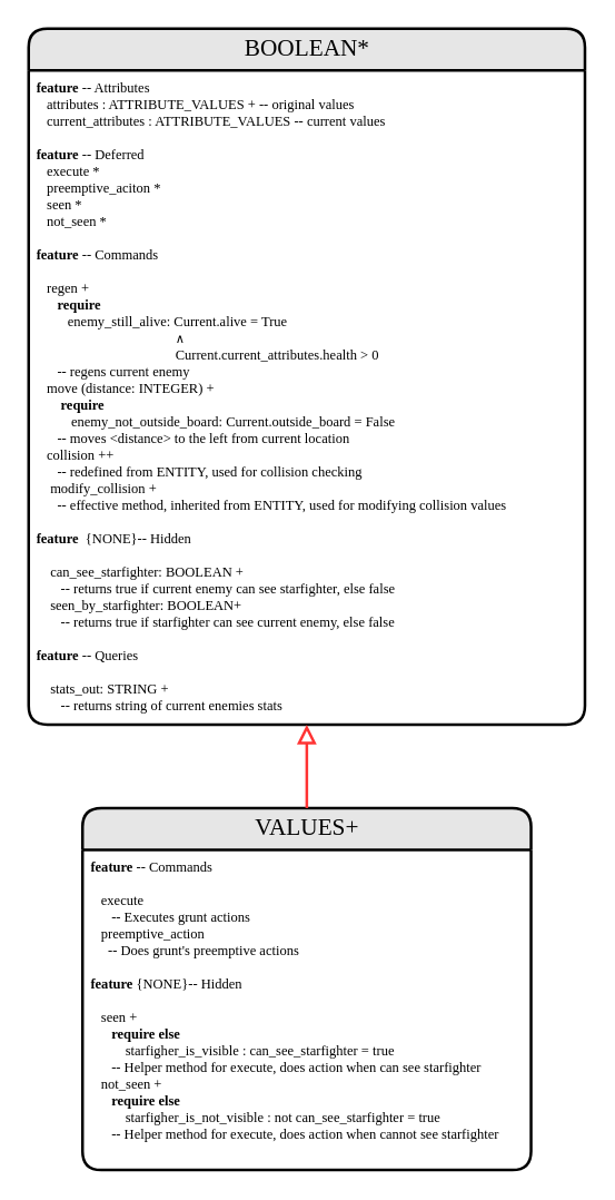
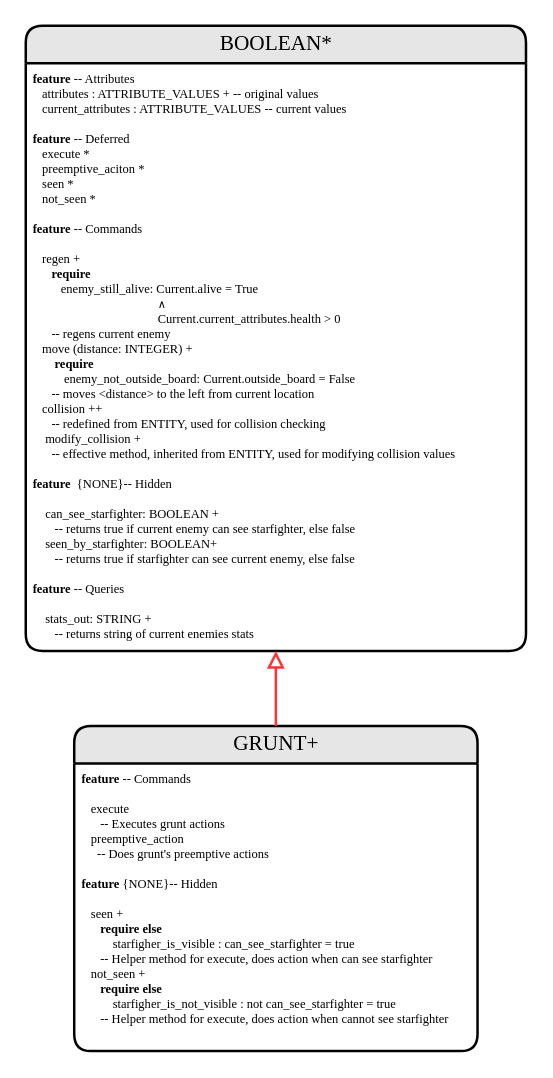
- <mxCell id="4" value="VALUES+" style="swimlane;html=1;childLayout=stackLayout;horizontal=1;startSize=30;horizontalStack=0;fillColor=#E6E6E6;fontColor=#000000;rounded=1;fontSize=17;fontStyle=0;strokeWidth=2;resizeParent=0;resizeLast=1;shadow=0;dashed=0;align=center;fontFamily=Verdena;" vertex="1" parent="1"><mxGeometry x="58.75" y="580" width="322.5" height="260" as="geometry" /></mxCell>
+ <mxCell id="4" value="GRUNT+" style="swimlane;html=1;childLayout=stackLayout;horizontal=1;startSize=30;horizontalStack=0;fillColor=#E6E6E6;fontColor=#000000;rounded=1;fontSize=17;fontStyle=0;strokeWidth=2;resizeParent=0;resizeLast=1;shadow=0;dashed=0;align=center;fontFamily=Verdena;" vertex="1" parent="1"><mxGeometry x="58.75" y="580" width="322.5" height="260" as="geometry" /></mxCell>
